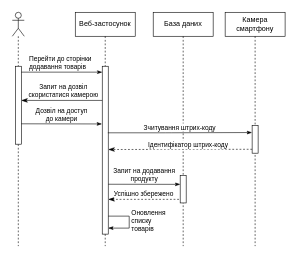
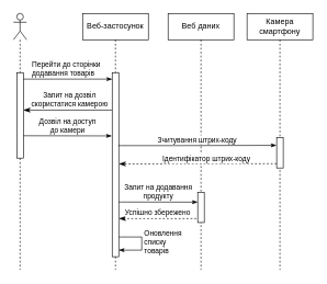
- <mxCell id="8" value="База даних" style="shape=umlLifeline;perimeter=lifelinePerimeter;whiteSpace=wrap;html=1;container=1;collapsible=0;recursiveResize=0;outlineConnect=0;" parent="1" vertex="1"><mxGeometry x="255" y="20" width="100" height="390" as="geometry" /></mxCell>
+ <mxCell id="8" value="Веб даних" style="shape=umlLifeline;perimeter=lifelinePerimeter;whiteSpace=wrap;html=1;container=1;collapsible=0;recursiveResize=0;outlineConnect=0;" parent="1" vertex="1"><mxGeometry x="255" y="20" width="100" height="390" as="geometry" /></mxCell>
